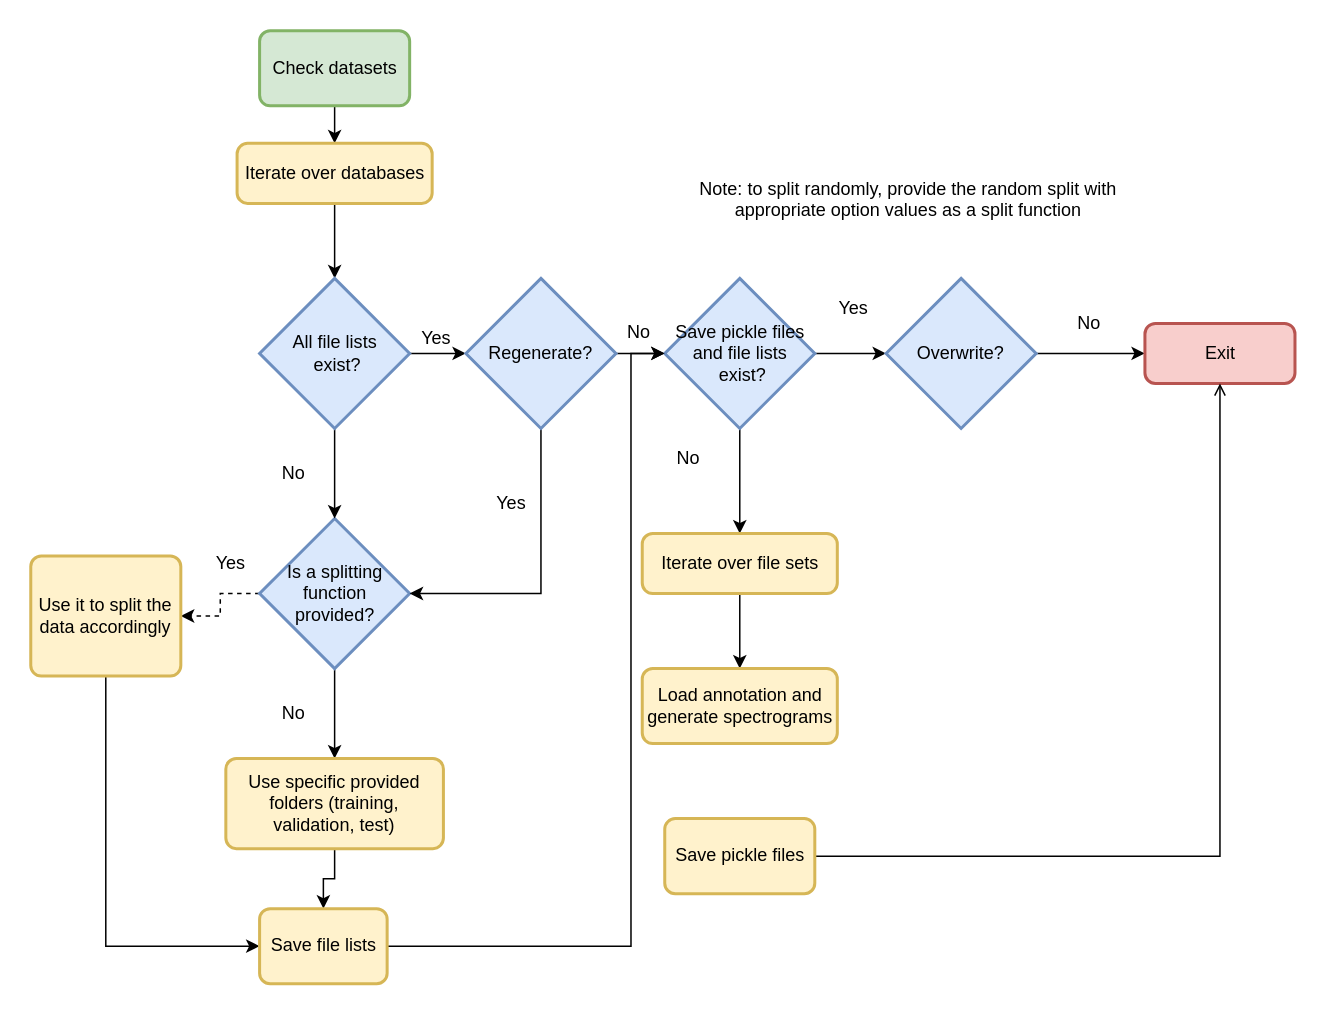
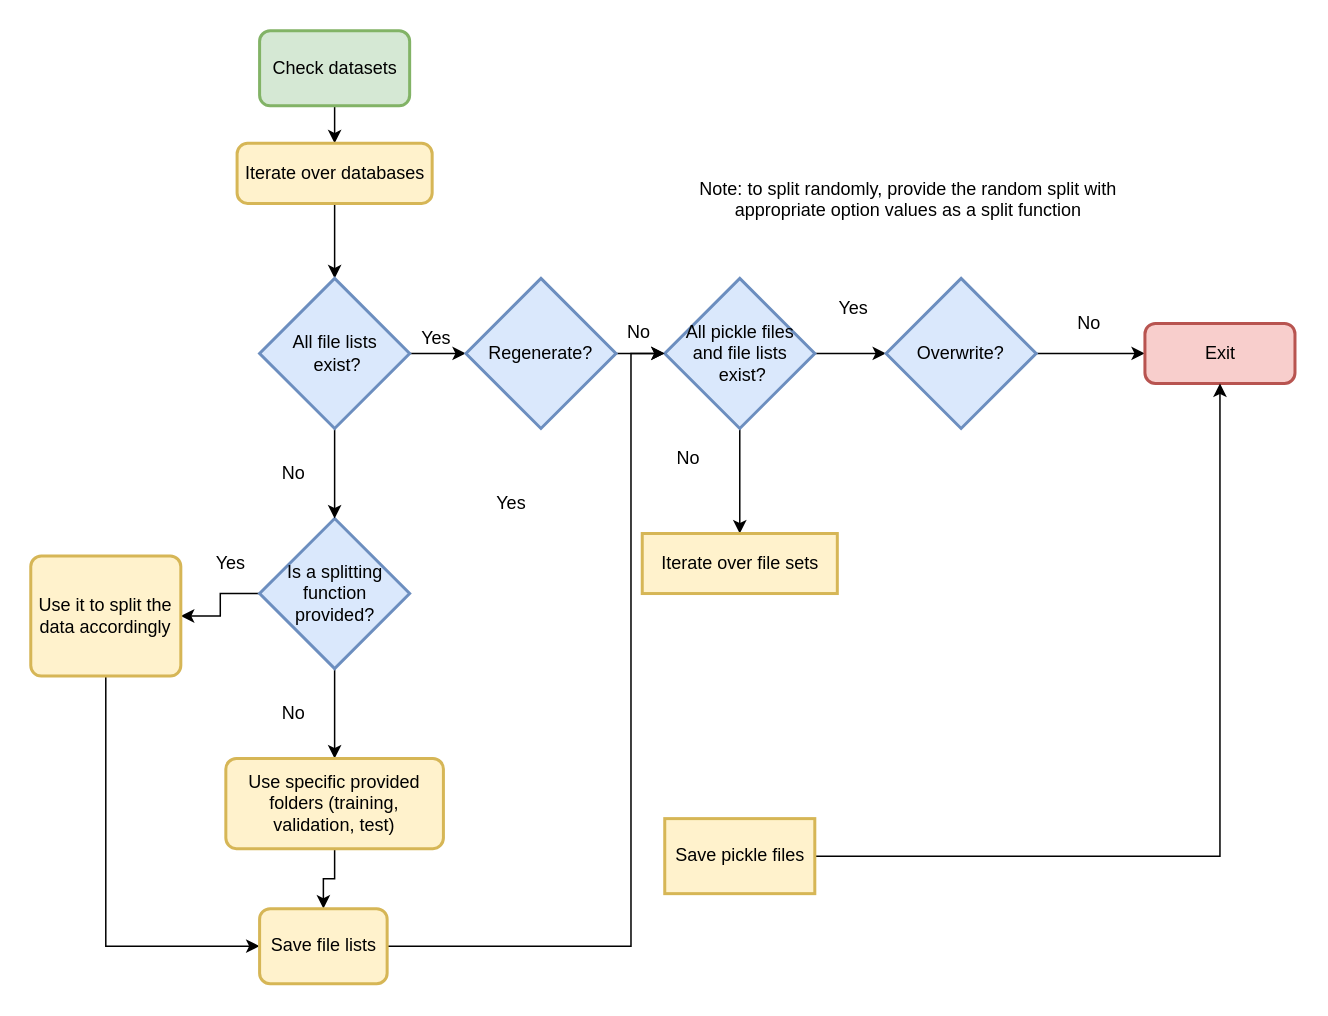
- <mxCell id="26" value="Save pickle files&lt;br&gt;and file lists&lt;br&gt;&amp;nbsp;exist?" style="strokeWidth=2;html=1;shape=mxgraph.flowchart.decision;whiteSpace=wrap;fillColor=#dae8fc;strokeColor=#6c8ebf;" vertex="1" parent="1"><mxGeometry x="442.5" y="185" width="100" height="100" as="geometry" /></mxCell>
+ <mxCell id="26" value="All pickle files&lt;br&gt;and file lists&lt;br&gt;&amp;nbsp;exist?" style="strokeWidth=2;html=1;shape=mxgraph.flowchart.decision;whiteSpace=wrap;fillColor=#dae8fc;strokeColor=#6c8ebf;" vertex="1" parent="1"><mxGeometry x="442.5" y="185" width="100" height="100" as="geometry" /></mxCell>
- <mxCell id="41" style="edgeStyle=orthogonalEdgeStyle;rounded=0;orthogonalLoop=1;jettySize=auto;html=1;entryX=0.5;entryY=1;entryDx=0;entryDy=0;endArrow=open;" edge="1" parent="1" source="42" target="28"><mxGeometry relative="1" as="geometry" /></mxCell>
+ <mxCell id="41" style="edgeStyle=orthogonalEdgeStyle;rounded=0;orthogonalLoop=1;jettySize=auto;html=1;entryX=0.5;entryY=1;entryDx=0;entryDy=0;" edge="1" parent="1" source="42" target="28"><mxGeometry relative="1" as="geometry" /></mxCell>
- <mxCell id="39" value="Iterate over file sets" style="rounded=1;whiteSpace=wrap;html=1;absoluteArcSize=1;arcSize=14;strokeWidth=2;fillColor=#fff2cc;strokeColor=#d6b656;" vertex="1" parent="1"><mxGeometry x="427.5" y="355" width="130" height="40" as="geometry" /></mxCell>
+ <mxCell id="39" value="Iterate over file sets" style="whiteSpace=wrap;html=1;absoluteArcSize=1;arcSize=14;strokeWidth=2;fillColor=#fff2cc;strokeColor=#d6b656;rounded=0;" vertex="1" parent="1"><mxGeometry x="427.5" y="355" width="130" height="40" as="geometry" /></mxCell>
- <mxCell id="13" style="edgeStyle=orthogonalEdgeStyle;rounded=0;orthogonalLoop=1;jettySize=auto;html=1;entryX=1;entryY=0.5;entryDx=0;entryDy=0;entryPerimeter=0;exitX=0.5;exitY=1;exitDx=0;exitDy=0;exitPerimeter=0;" edge="1" parent="1" source="35" target="9"><mxGeometry relative="1" as="geometry"><mxPoint x="532.5" y="545" as="targetPoint" /><Array as="points"><mxPoint x="360" y="395" /></Array></mxGeometry></mxCell>
- <mxCell id="7" style="edgeStyle=orthogonalEdgeStyle;rounded=0;orthogonalLoop=1;jettySize=auto;html=1;entryX=1;entryY=0.5;entryDx=0;entryDy=0;dashed=1;" edge="1" parent="1" source="9" target="11"><mxGeometry relative="1" as="geometry" /></mxCell>
+ <mxCell id="7" style="edgeStyle=orthogonalEdgeStyle;rounded=0;orthogonalLoop=1;jettySize=auto;html=1;entryX=1;entryY=0.5;entryDx=0;entryDy=0;" edge="1" parent="1" source="9" target="11"><mxGeometry relative="1" as="geometry" /></mxCell>
- <mxCell id="38" style="edgeStyle=orthogonalEdgeStyle;rounded=0;orthogonalLoop=1;jettySize=auto;html=1;entryX=0.5;entryY=0;entryDx=0;entryDy=0;" edge="1" parent="1" source="39" target="40"><mxGeometry relative="1" as="geometry" /></mxCell>
- <mxCell id="40" value="Load annotation and generate spectrograms" style="rounded=1;whiteSpace=wrap;html=1;absoluteArcSize=1;arcSize=14;strokeWidth=2;fillColor=#fff2cc;strokeColor=#d6b656;" vertex="1" parent="1"><mxGeometry x="427.5" y="445" width="130" height="50" as="geometry" /></mxCell>
- <mxCell id="42" value="Save pickle files" style="rounded=1;whiteSpace=wrap;html=1;absoluteArcSize=1;arcSize=14;strokeWidth=2;fillColor=#fff2cc;strokeColor=#d6b656;" vertex="1" parent="1"><mxGeometry x="442.5" y="545" width="100" height="50" as="geometry" /></mxCell>
+ <mxCell id="42" value="Save pickle files" style="whiteSpace=wrap;html=1;absoluteArcSize=1;arcSize=14;strokeWidth=2;fillColor=#fff2cc;strokeColor=#d6b656;rounded=0;" vertex="1" parent="1"><mxGeometry x="442.5" y="545" width="100" height="50" as="geometry" /></mxCell>
